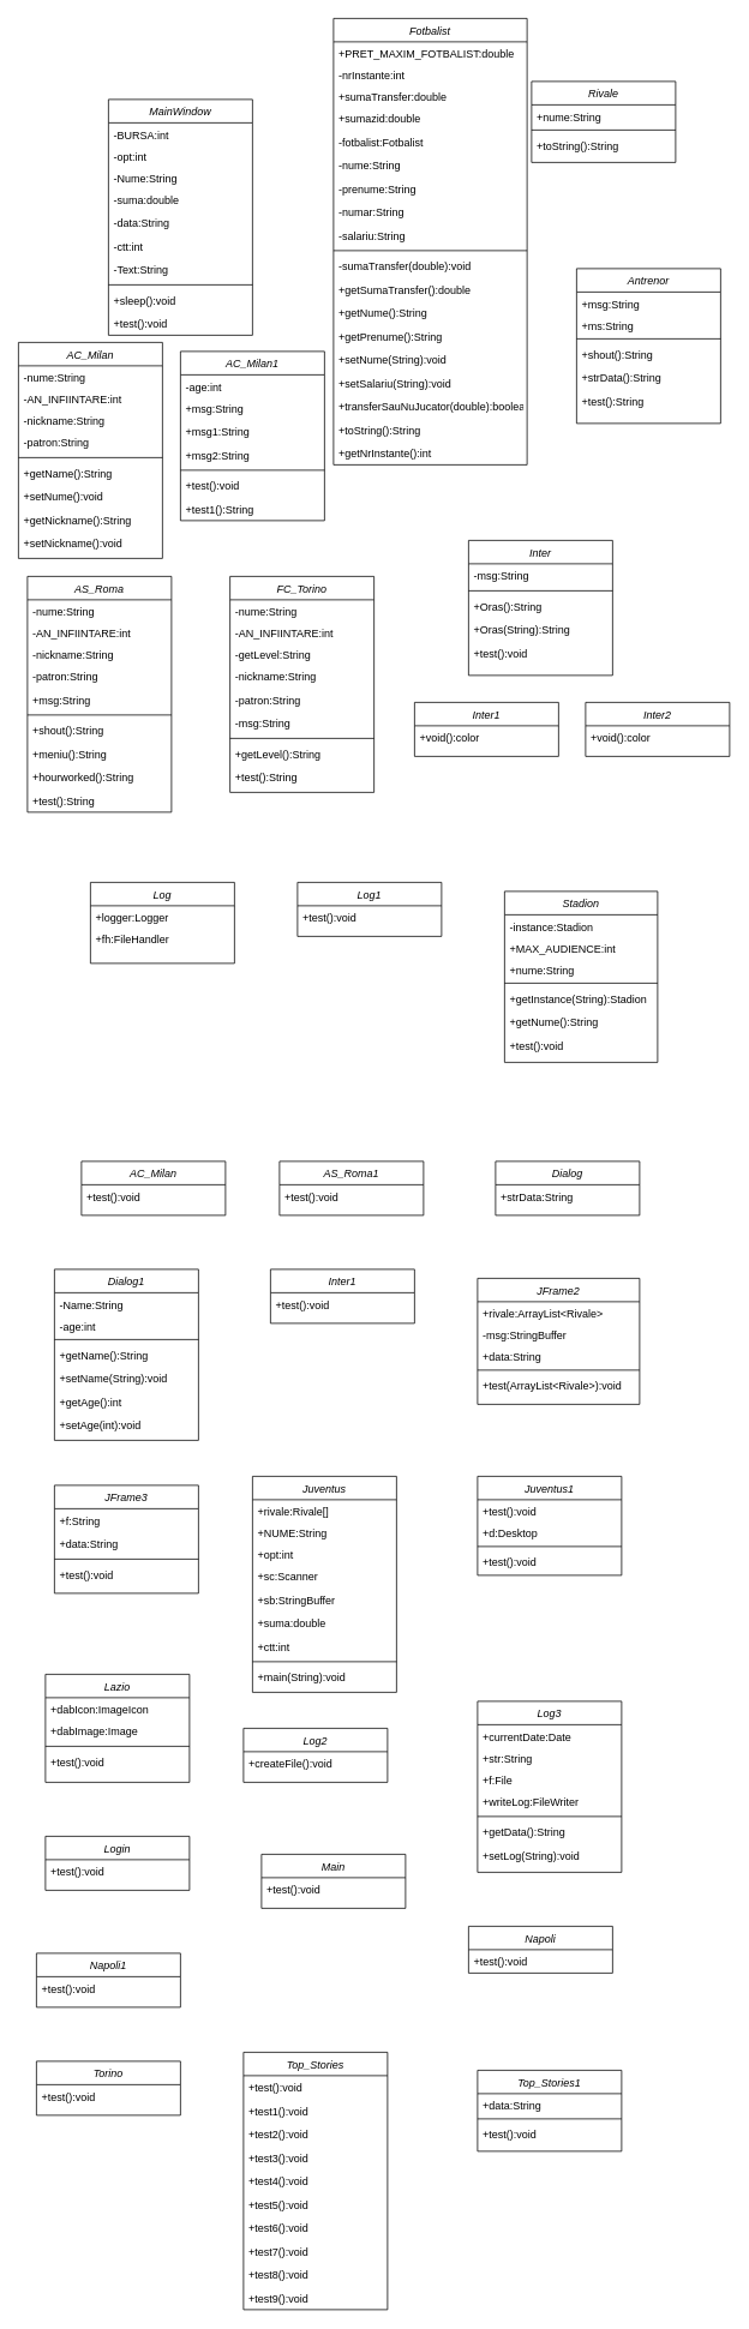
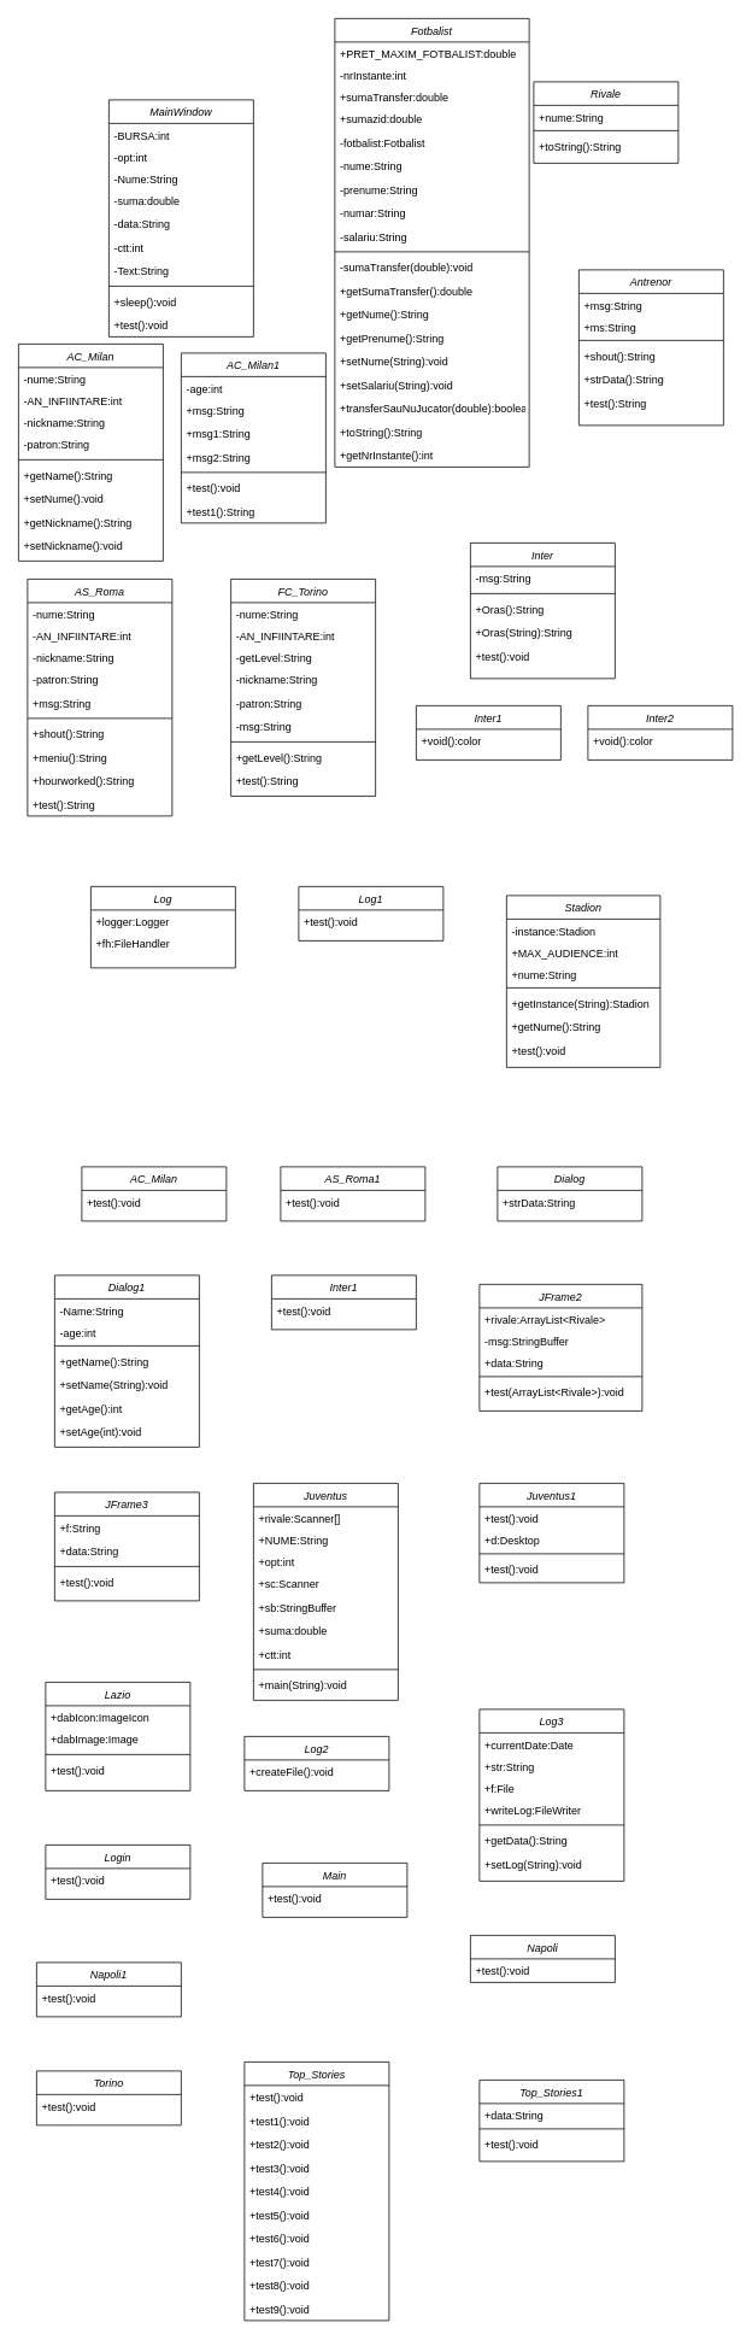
- <mxCell id="122" value="+rivale:Rivale[]" style="text;align=left;verticalAlign=top;spacingLeft=4;spacingRight=4;overflow=hidden;rotatable=0;points=[[0,0.5],[1,0.5]];portConstraint=eastwest;" vertex="1" parent="121"><mxGeometry y="26" width="160" height="24" as="geometry" /></mxCell>
+ <mxCell id="122" value="+rivale:Scanner[]" style="text;align=left;verticalAlign=top;spacingLeft=4;spacingRight=4;overflow=hidden;rotatable=0;points=[[0,0.5],[1,0.5]];portConstraint=eastwest;" vertex="1" parent="121"><mxGeometry y="26" width="160" height="24" as="geometry" /></mxCell>
